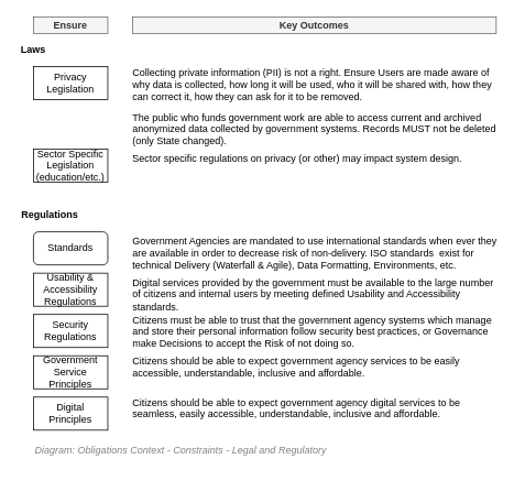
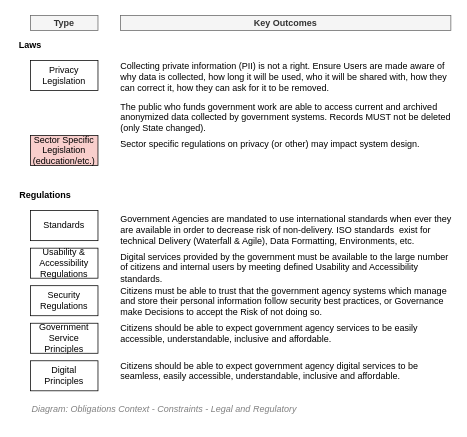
- <mxCell id="16" value="Ensure" style="rounded=0;whiteSpace=wrap;html=1;fontStyle=1;fillColor=#f5f5f5;strokeColor=#666666;fontColor=#333333;" parent="1" vertex="1"><mxGeometry x="40" y="20" width="90" height="20" as="geometry" /></mxCell>
+ <mxCell id="16" value="Type" style="rounded=0;whiteSpace=wrap;html=1;fontStyle=1;fillColor=#f5f5f5;strokeColor=#666666;fontColor=#333333;" parent="1" vertex="1"><mxGeometry x="40" y="20" width="90" height="20" as="geometry" /></mxCell>
- <mxCell id="3" value="Sector Specific Legislation&lt;br&gt;(education/etc.)" style="rounded=0;whiteSpace=wrap;html=1;" parent="1" vertex="1"><mxGeometry x="40" y="180" width="90" height="40" as="geometry" /></mxCell>
+ <mxCell id="3" value="Sector Specific Legislation&lt;br&gt;(education/etc.)" style="rounded=0;whiteSpace=wrap;html=1;fillColor=#f8cecc;" parent="1" vertex="1"><mxGeometry x="40" y="180" width="90" height="40" as="geometry" /></mxCell>
- <mxCell id="18" value="Standards" style="whiteSpace=wrap;html=1;rounded=1;" parent="1" vertex="1"><mxGeometry x="40" y="280" width="90" height="40" as="geometry" /></mxCell>
+ <mxCell id="18" value="Standards" style="rounded=0;whiteSpace=wrap;html=1;" parent="1" vertex="1"><mxGeometry x="40" y="280" width="90" height="40" as="geometry" /></mxCell>
